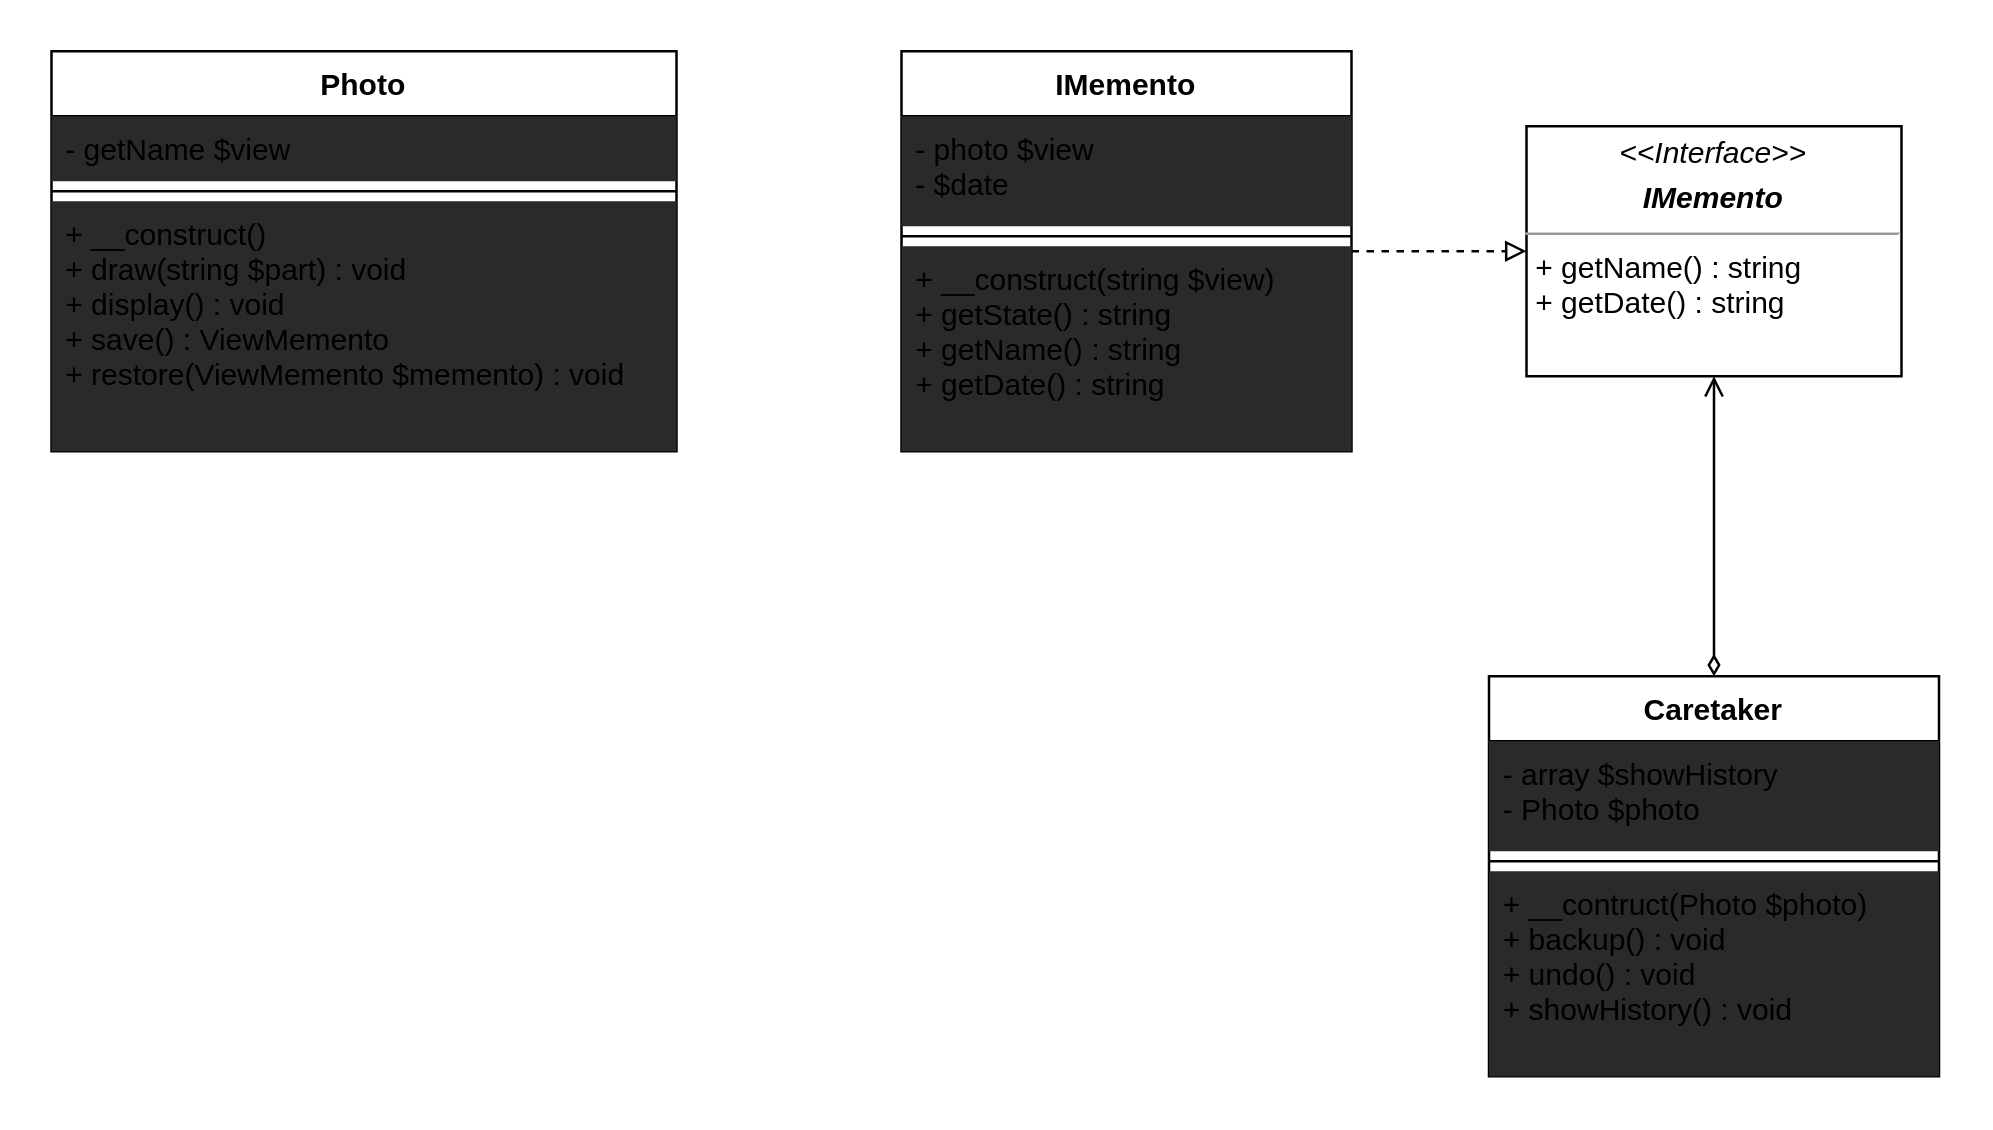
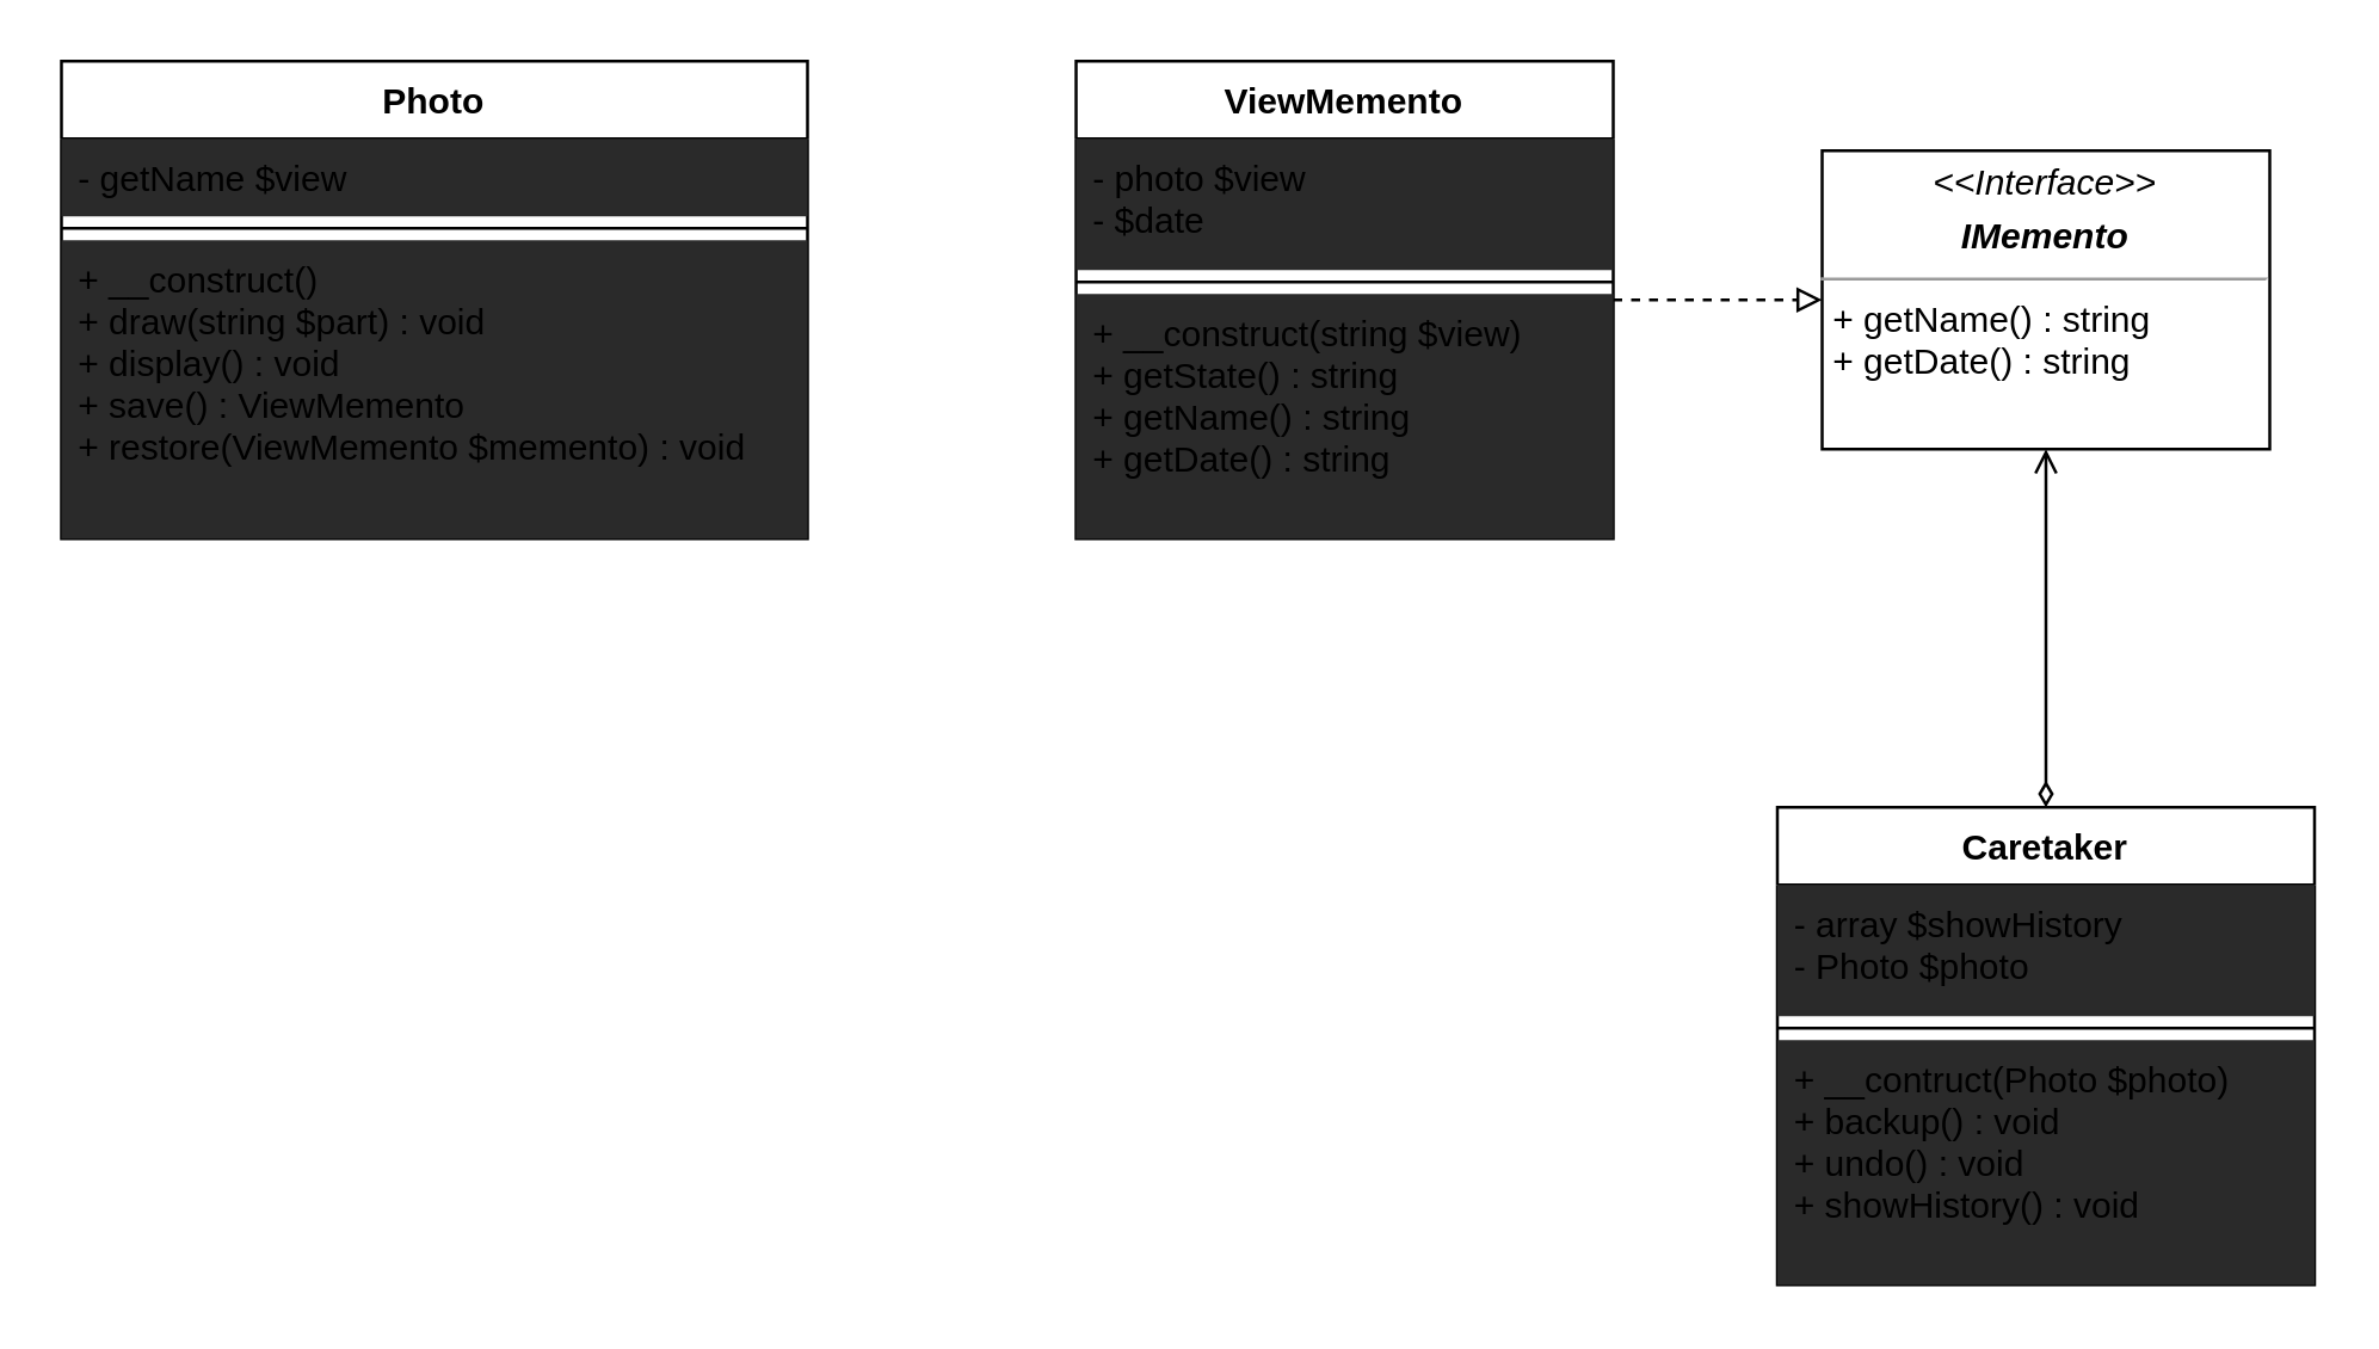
- <mxCell id="7" value="IMemento" style="swimlane;fontStyle=1;align=center;verticalAlign=top;childLayout=stackLayout;horizontal=1;startSize=26;horizontalStack=0;resizeParent=1;resizeParentMax=0;resizeLast=0;collapsible=1;marginBottom=0;" parent="1" vertex="1"><mxGeometry x="360" y="20" width="180" height="160" as="geometry" /></mxCell>
+ <mxCell id="7" value="ViewMemento" style="swimlane;fontStyle=1;align=center;verticalAlign=top;childLayout=stackLayout;horizontal=1;startSize=26;horizontalStack=0;resizeParent=1;resizeParentMax=0;resizeLast=0;collapsible=1;marginBottom=0;" parent="1" vertex="1"><mxGeometry x="360" y="20" width="180" height="160" as="geometry" /></mxCell>
